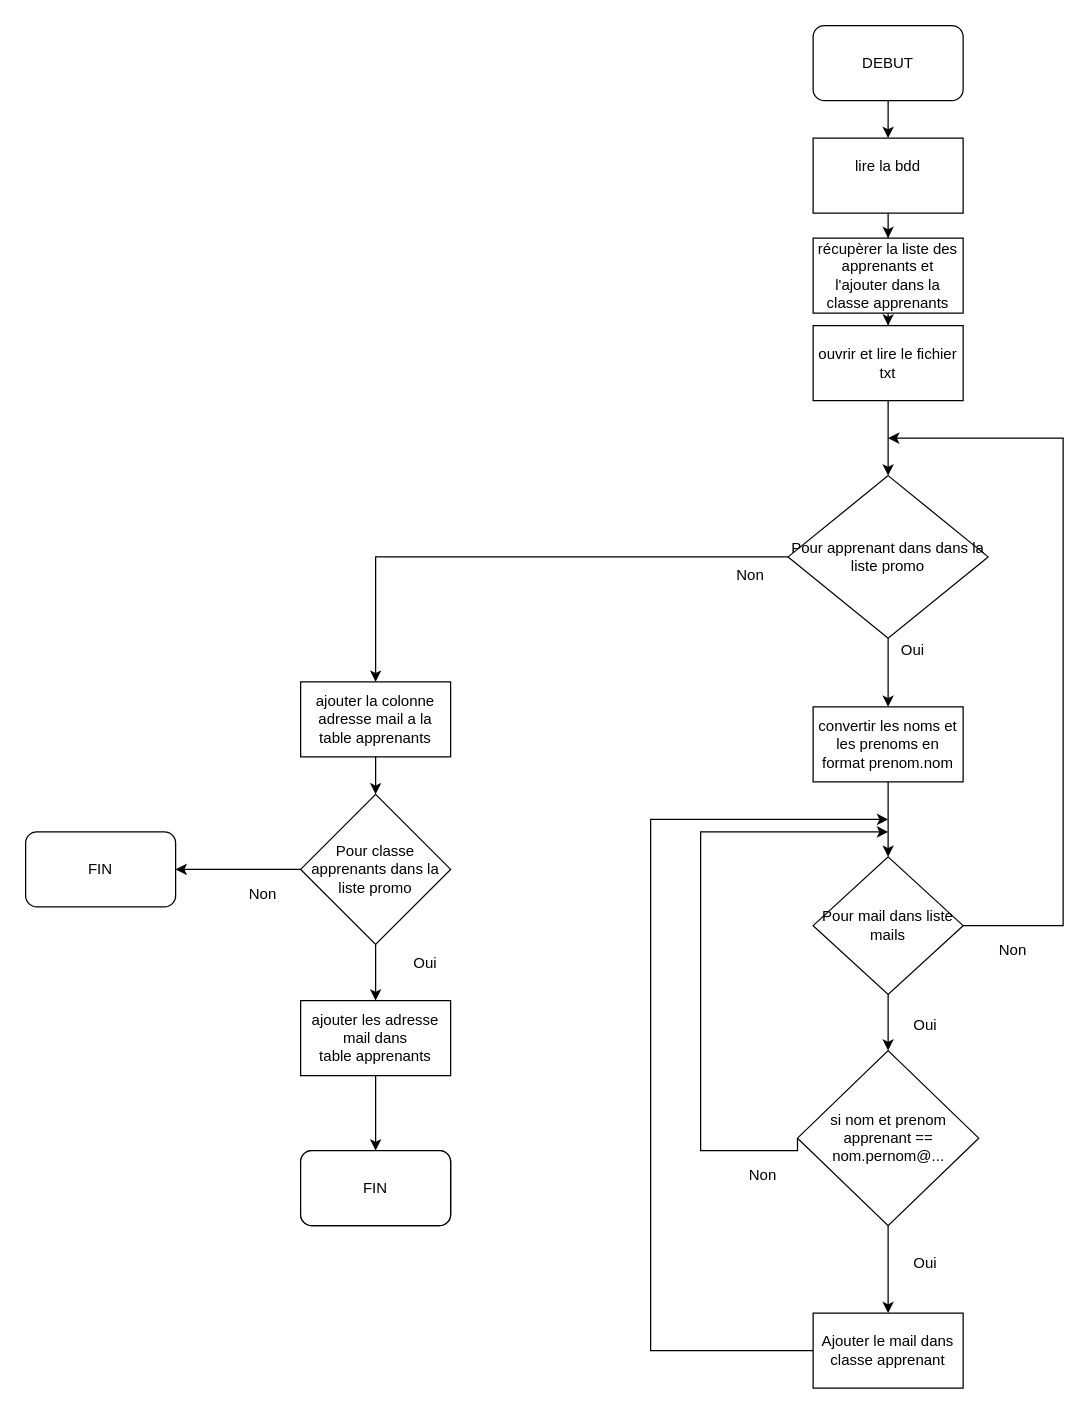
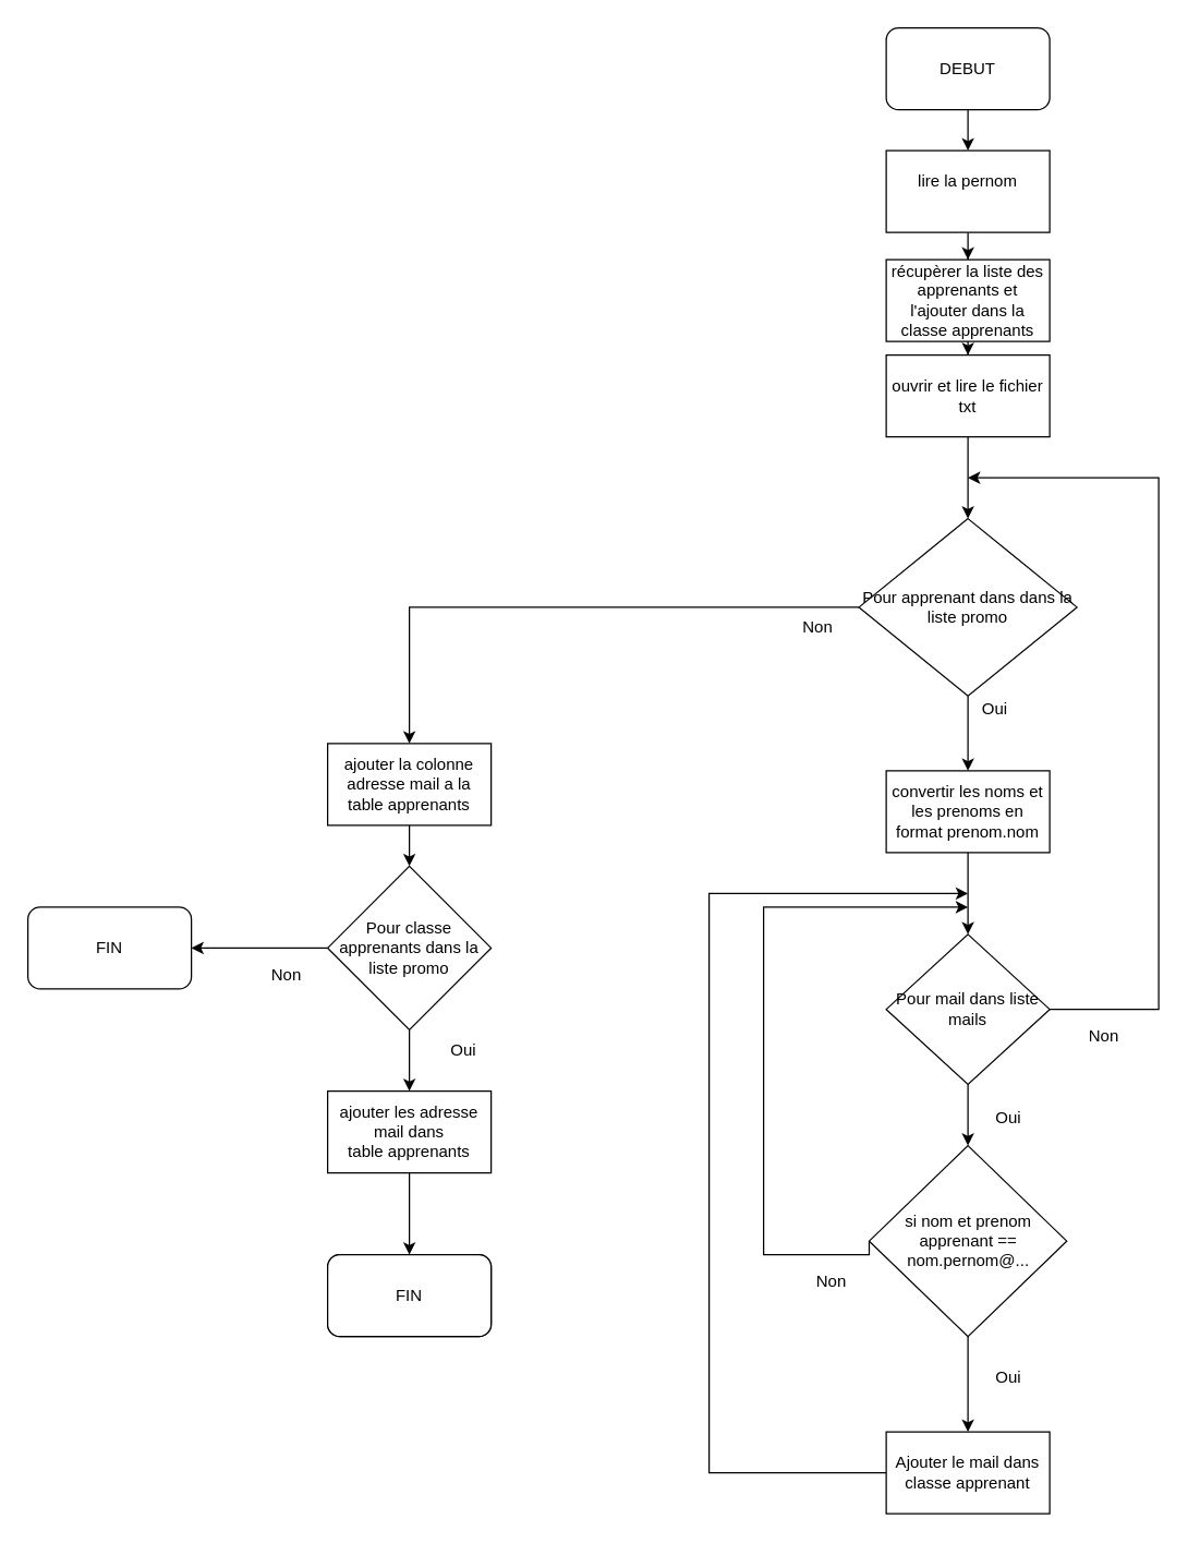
- <mxCell id="5" value="&lt;div&gt;lire la bdd&lt;/div&gt;&lt;div&gt;&lt;br&gt;&lt;/div&gt;" style="rounded=0;whiteSpace=wrap;html=1;" parent="1" vertex="1"><mxGeometry x="650" y="110" width="120" height="60" as="geometry" /></mxCell>
+ <mxCell id="5" value="&lt;div&gt;lire la pernom&lt;/div&gt;&lt;div&gt;&lt;br&gt;&lt;/div&gt;" style="rounded=0;whiteSpace=wrap;html=1;" parent="1" vertex="1"><mxGeometry x="650" y="110" width="120" height="60" as="geometry" /></mxCell>
